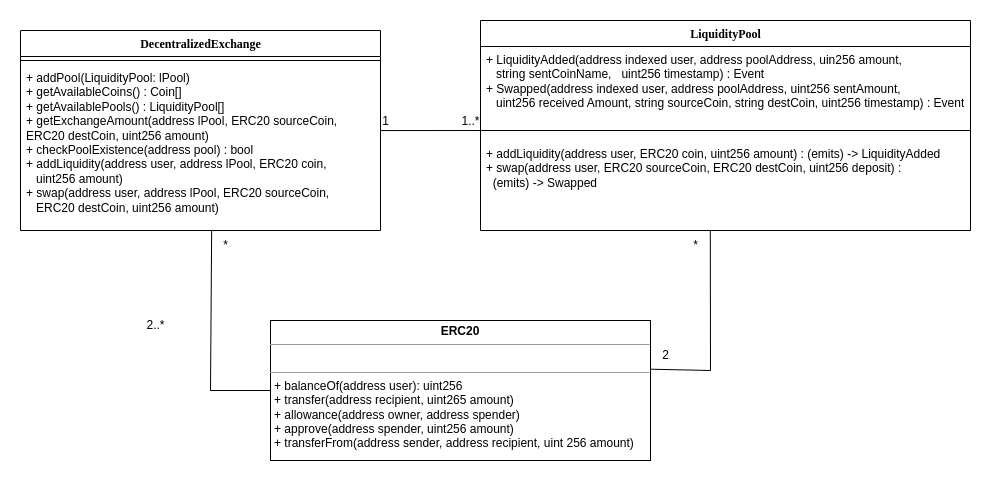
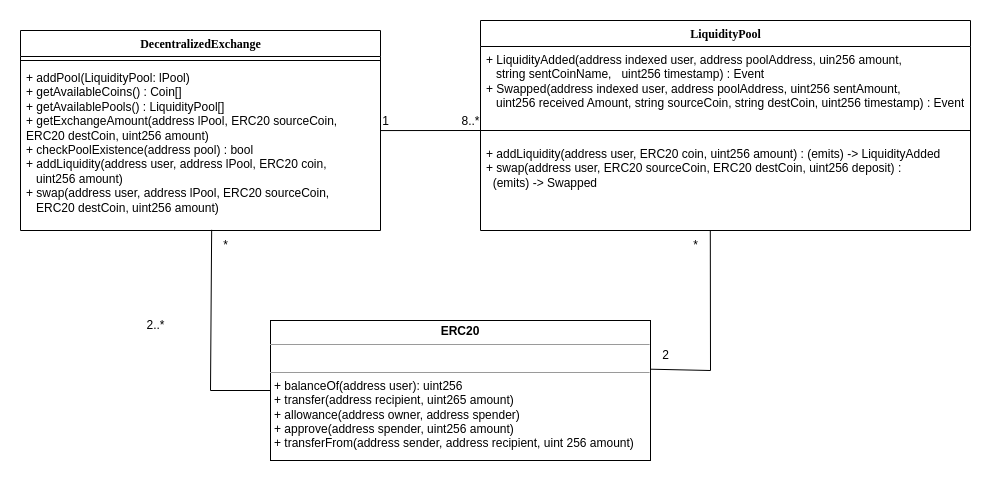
- <mxCell id="10" value="1..*" style="text;html=1;align=center;verticalAlign=middle;resizable=0;points=[];autosize=1;strokeColor=none;fillColor=none;" vertex="1" parent="1"><mxGeometry x="450" y="106" width="40" height="30" as="geometry" /></mxCell>
+ <mxCell id="10" value="8..*" style="text;html=1;align=center;verticalAlign=middle;resizable=0;points=[];autosize=1;strokeColor=none;fillColor=none;" vertex="1" parent="1"><mxGeometry x="450" y="106" width="40" height="30" as="geometry" /></mxCell>
